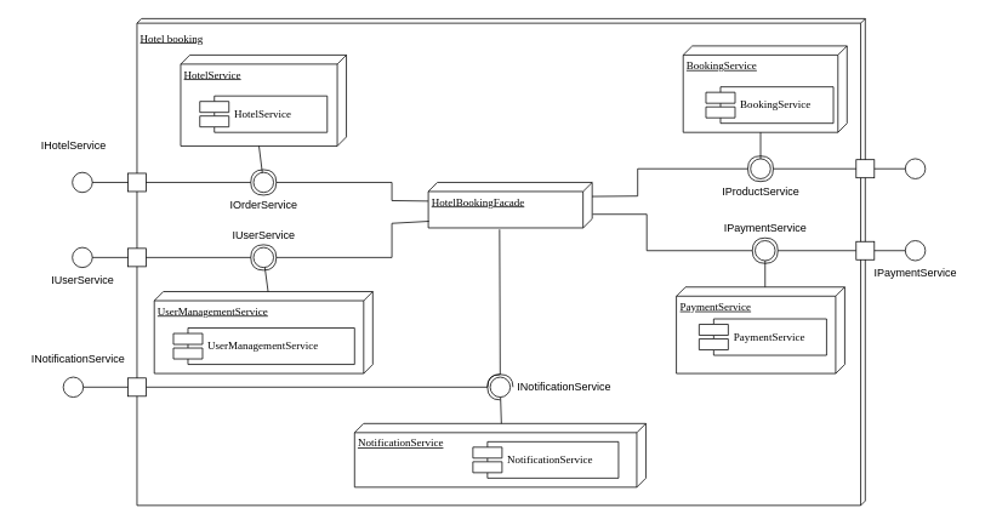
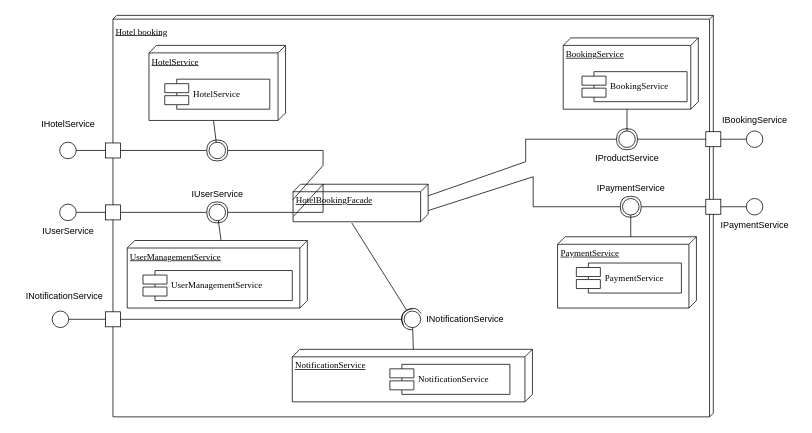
- <mxCell id="48" value="&lt;font style=&quot;font-size: 12px;&quot;&gt;IHotelService&lt;/font&gt;" style="text;html=1;align=center;verticalAlign=middle;resizable=0;points=[];autosize=1;strokeColor=none;fillColor=none;spacing=2;" vertex="1" parent="1"><mxGeometry x="35" y="145" width="90" height="30" as="geometry" /></mxCell>
+ <mxCell id="48" value="&lt;font style=&quot;font-size: 12px;&quot;&gt;IHotelService&lt;/font&gt;" style="text;html=1;align=center;verticalAlign=middle;resizable=0;points=[];autosize=1;strokeColor=none;fillColor=none;spacing=2;" vertex="1" parent="1"><mxGeometry x="45" y="150" width="90" height="30" as="geometry" /></mxCell>
+ <mxCell id="27" value="&lt;font style=&quot;font-size: 12px;&quot;&gt;IBookingService&lt;/font&gt;" style="text;html=1;align=center;verticalAlign=middle;resizable=0;points=[];autosize=1;strokeColor=none;fillColor=none;spacing=2;" vertex="1" parent="1"><mxGeometry x="950" y="145" width="110" height="30" as="geometry" /></mxCell>
- <mxCell id="49" value="&lt;font style=&quot;font-size: 12px;&quot;&gt;IOrderService&lt;/font&gt;" style="text;html=1;align=center;verticalAlign=middle;resizable=0;points=[];autosize=1;strokeColor=none;fillColor=none;spacing=2;" vertex="1" parent="1"><mxGeometry x="239" y="210" width="100" height="30" as="geometry" /></mxCell>
- <mxCell id="6" value="HotelBookingFacade" style="verticalAlign=top;align=left;spacingTop=8;spacingLeft=2;spacingRight=12;shape=cube;size=10;direction=south;fontStyle=4;html=1;rounded=0;shadow=0;comic=0;labelBackgroundColor=none;strokeWidth=1;fontFamily=Verdana;fontSize=12" vertex="1" parent="1"><mxGeometry x="470" y="200" width="180" height="50" as="geometry" /></mxCell>
+ <mxCell id="6" value="HotelBookingFacade" style="verticalAlign=top;align=left;spacingTop=8;spacingLeft=2;spacingRight=12;shape=cube;size=10;direction=south;fontStyle=4;html=1;rounded=0;shadow=0;comic=0;labelBackgroundColor=none;strokeWidth=1;fontFamily=Verdana;fontSize=12" vertex="1" parent="1"><mxGeometry x="390" y="245" width="180" height="50" as="geometry" /></mxCell>
